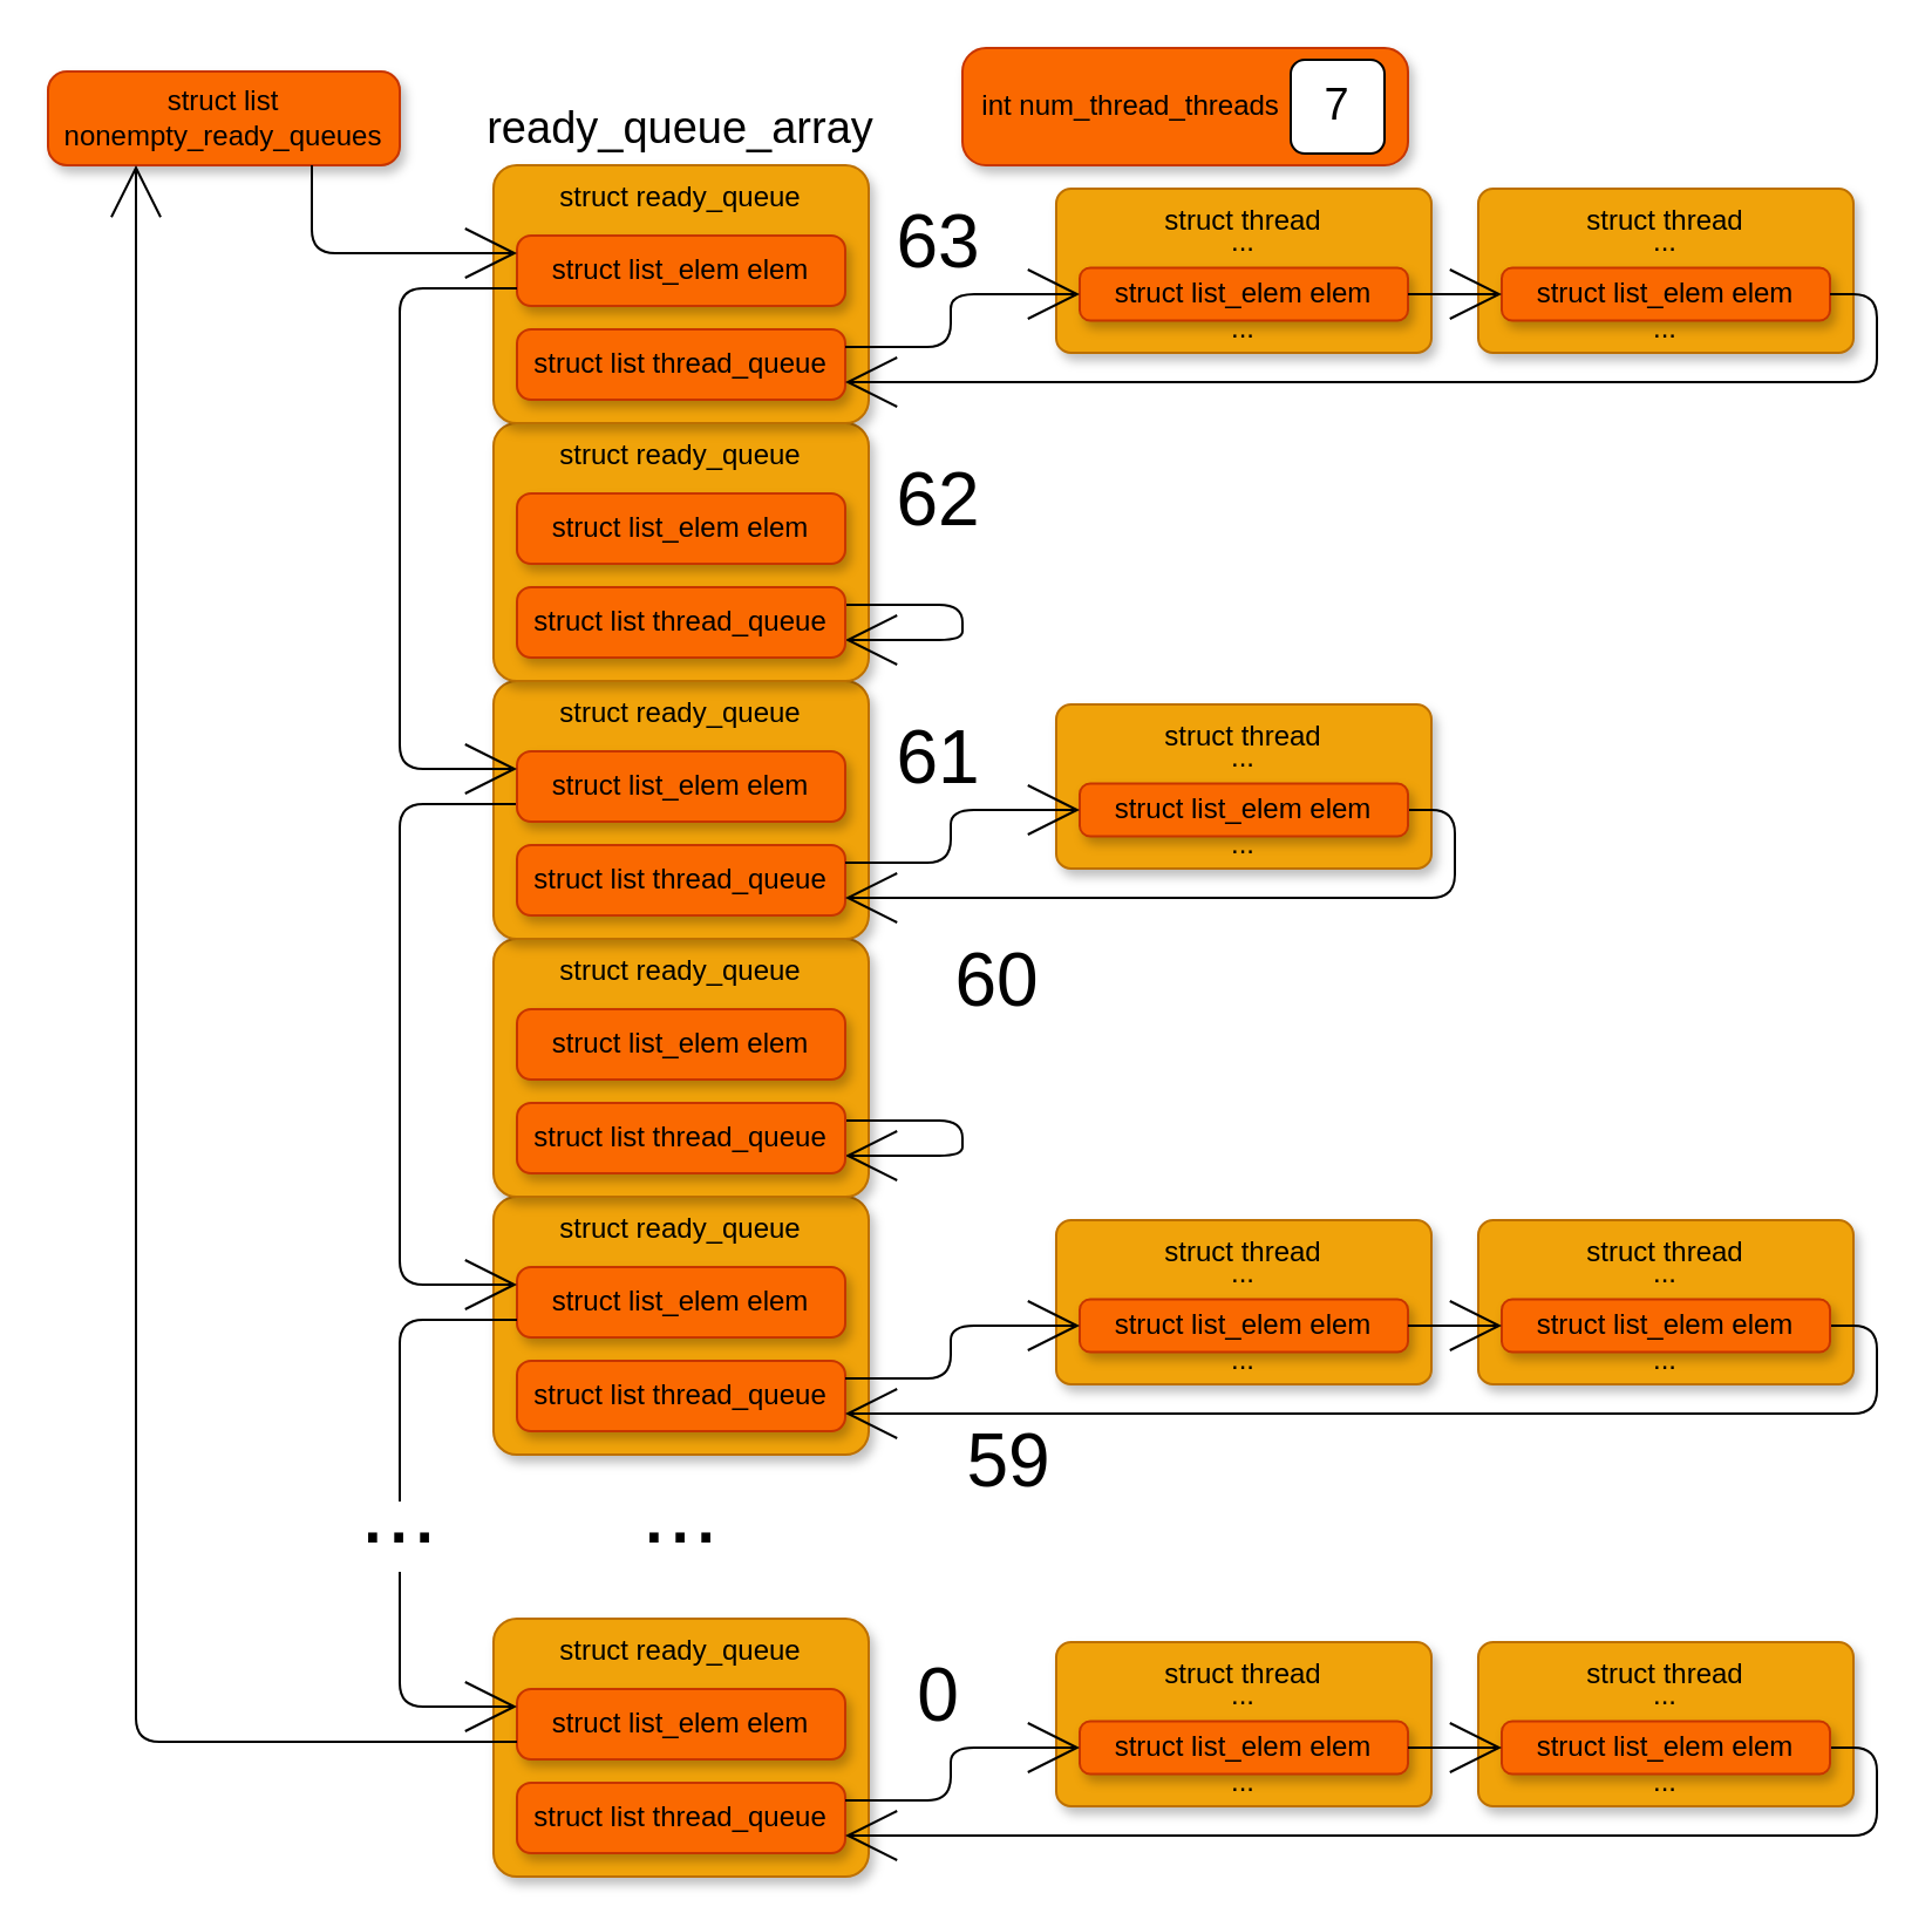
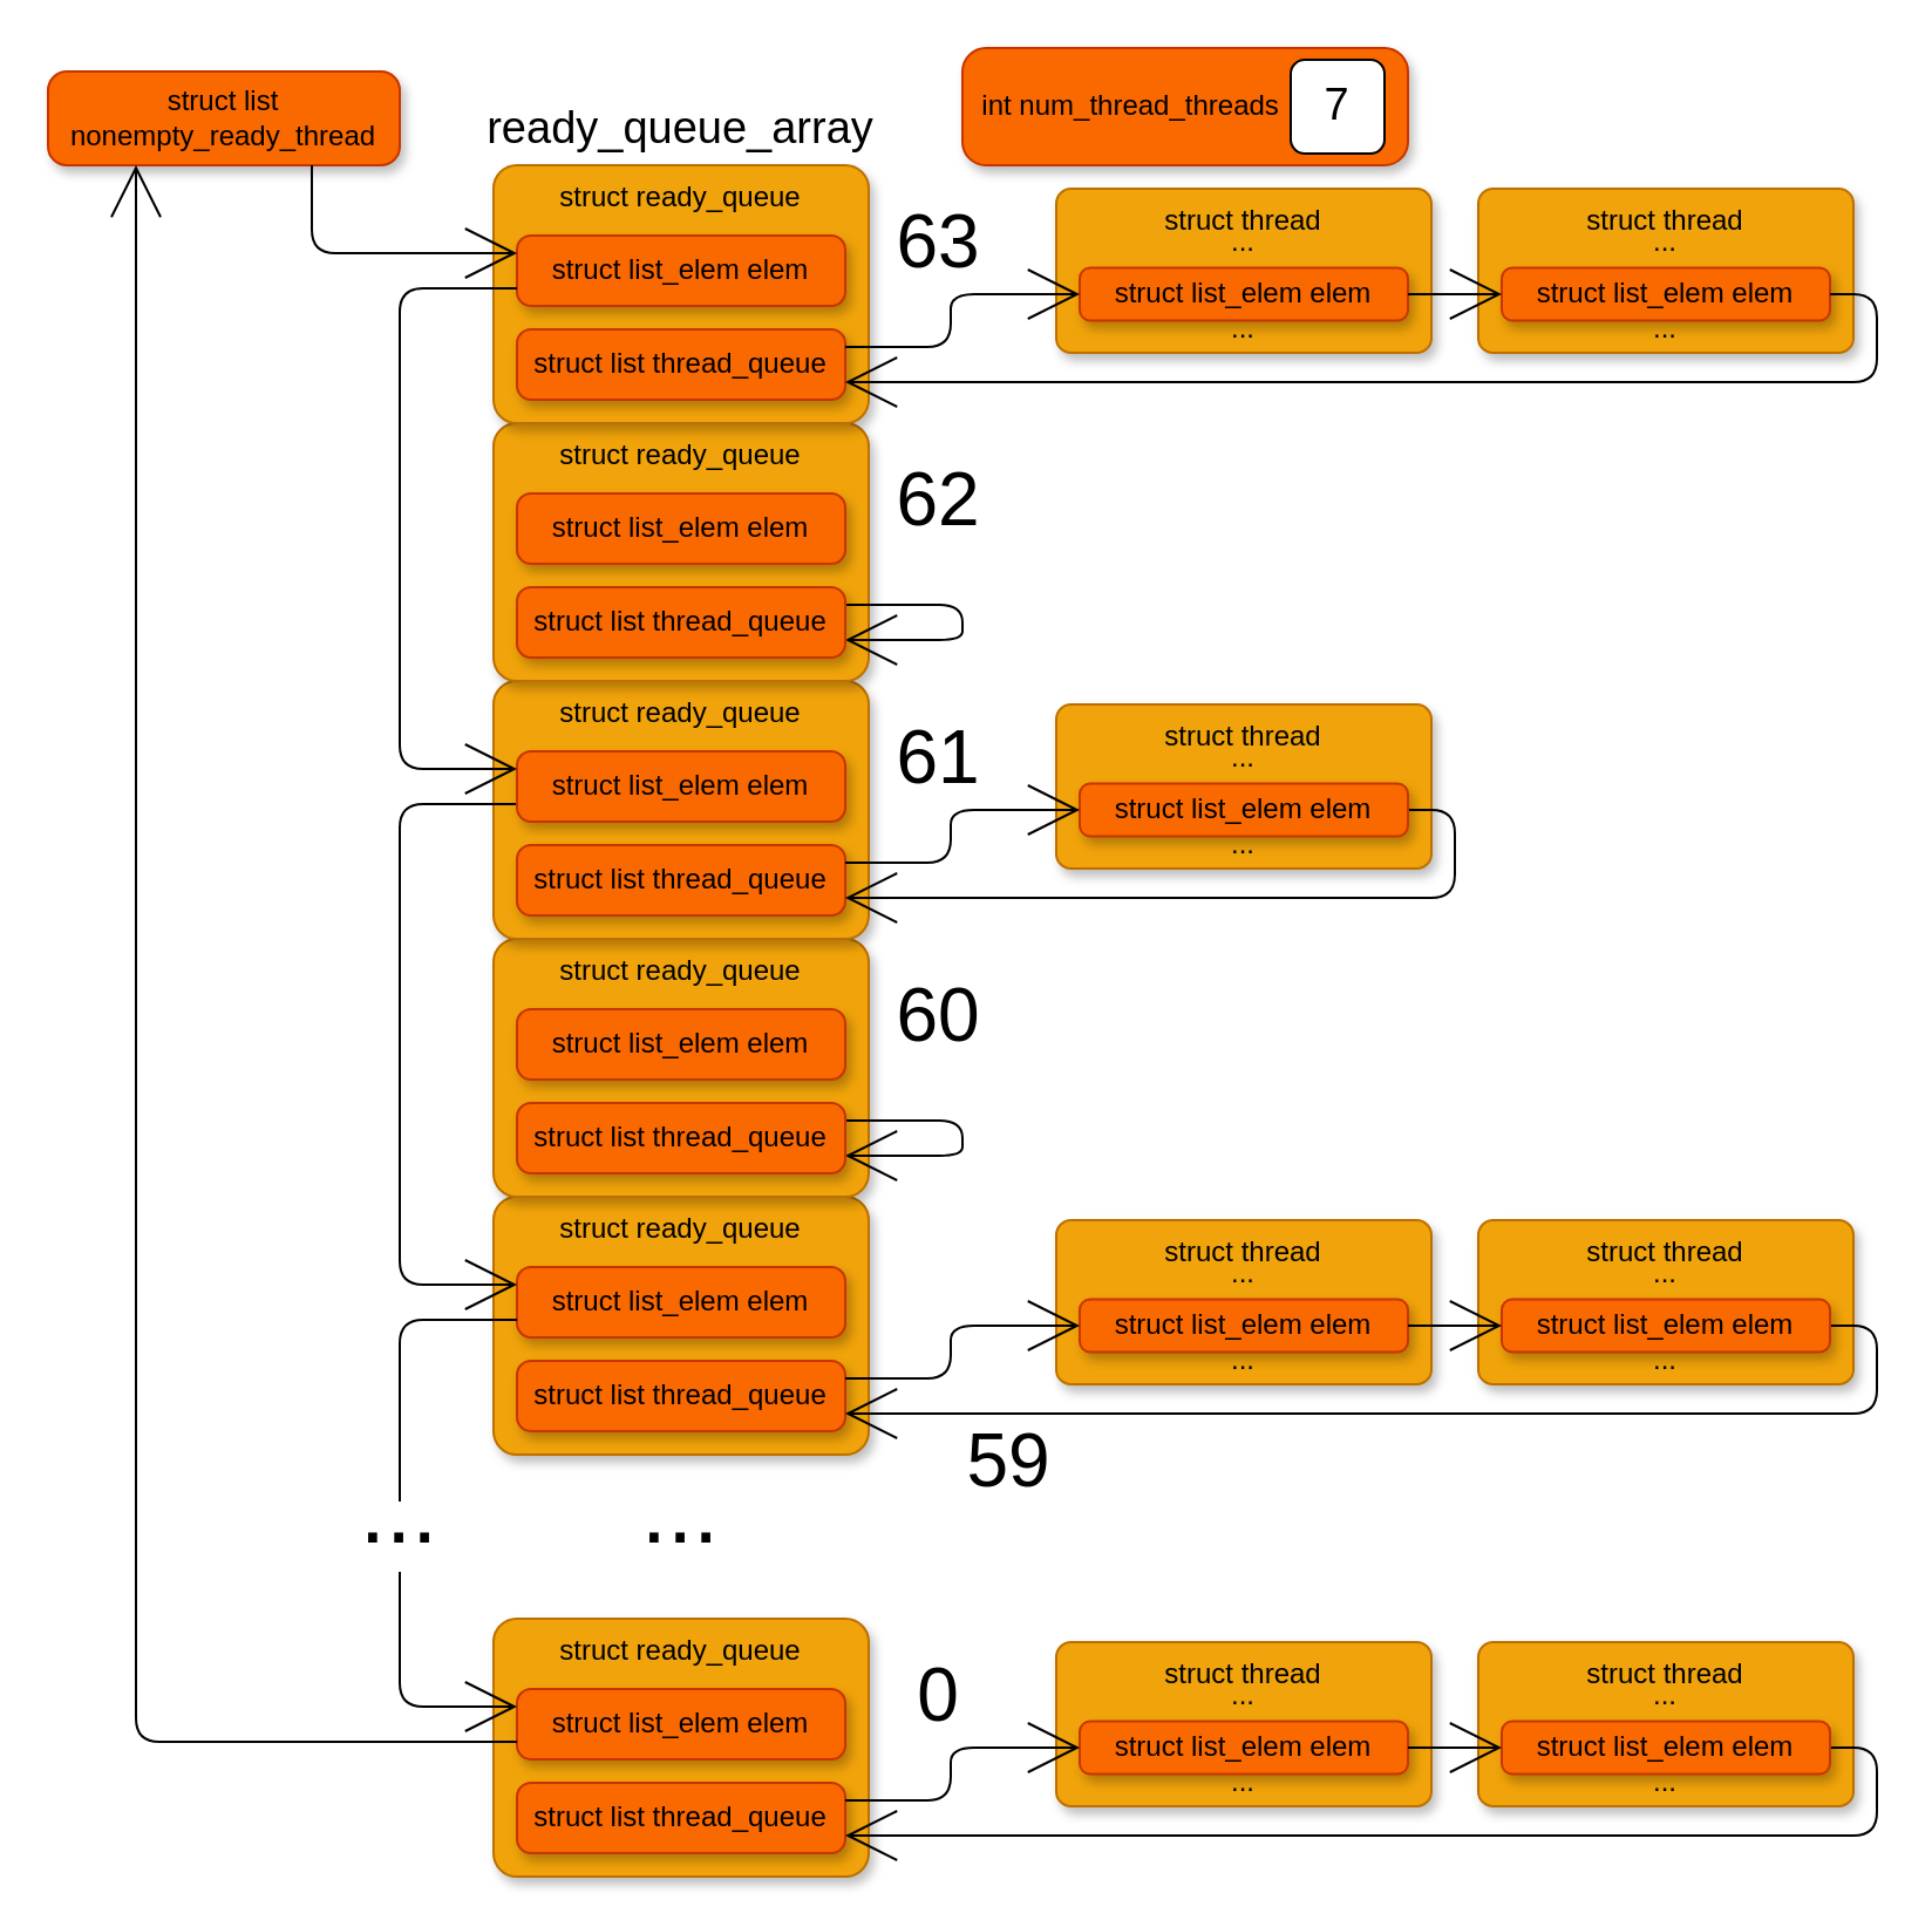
- <mxCell id="43" value="struct list nonempty_ready_queues" style="rounded=1;whiteSpace=wrap;html=1;arcSize=20;fillColor=#fa6800;strokeColor=#C73500;fontColor=#000000;shadow=1;" parent="1" vertex="1"><mxGeometry x="20" y="30" width="150" height="40" as="geometry" /></mxCell>
+ <mxCell id="43" value="struct list nonempty_ready_thread" style="rounded=1;whiteSpace=wrap;html=1;arcSize=20;fillColor=#fa6800;strokeColor=#C73500;fontColor=#000000;shadow=1;" parent="1" vertex="1"><mxGeometry x="20" y="30" width="150" height="40" as="geometry" /></mxCell>
- <mxCell id="21" value="&lt;font style=&quot;font-size: 32px;&quot;&gt;60&lt;/font&gt;" style="text;html=1;strokeColor=none;fillColor=none;align=center;verticalAlign=middle;whiteSpace=wrap;rounded=0;shadow=1;labelBackgroundColor=none;fontColor=#000000;fontSize=32;" parent="1" vertex="1"><mxGeometry x="405" y="407.5" width="40" height="20" as="geometry" /></mxCell>
+ <mxCell id="21" value="&lt;font style=&quot;font-size: 32px;&quot;&gt;60&lt;/font&gt;" style="text;html=1;strokeColor=none;fillColor=none;align=center;verticalAlign=middle;whiteSpace=wrap;rounded=0;shadow=1;labelBackgroundColor=none;fontColor=#000000;fontSize=32;" parent="1" vertex="1"><mxGeometry x="380" y="422.5" width="40" height="20" as="geometry" /></mxCell>
